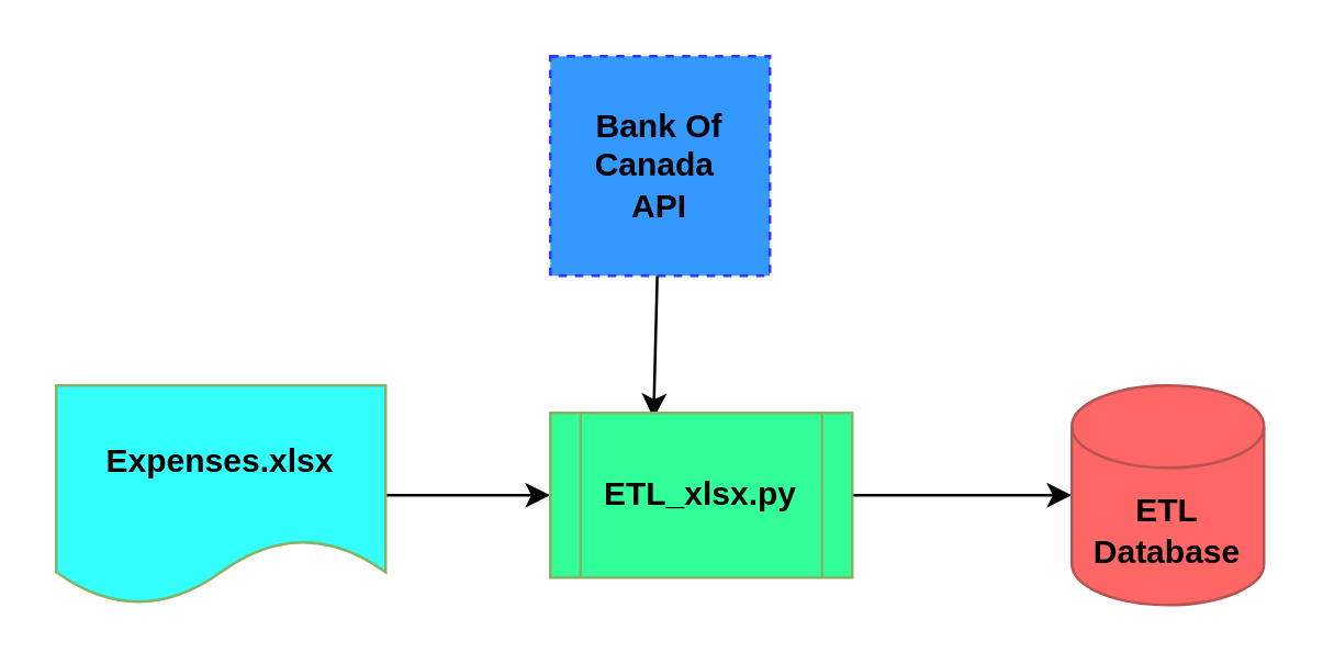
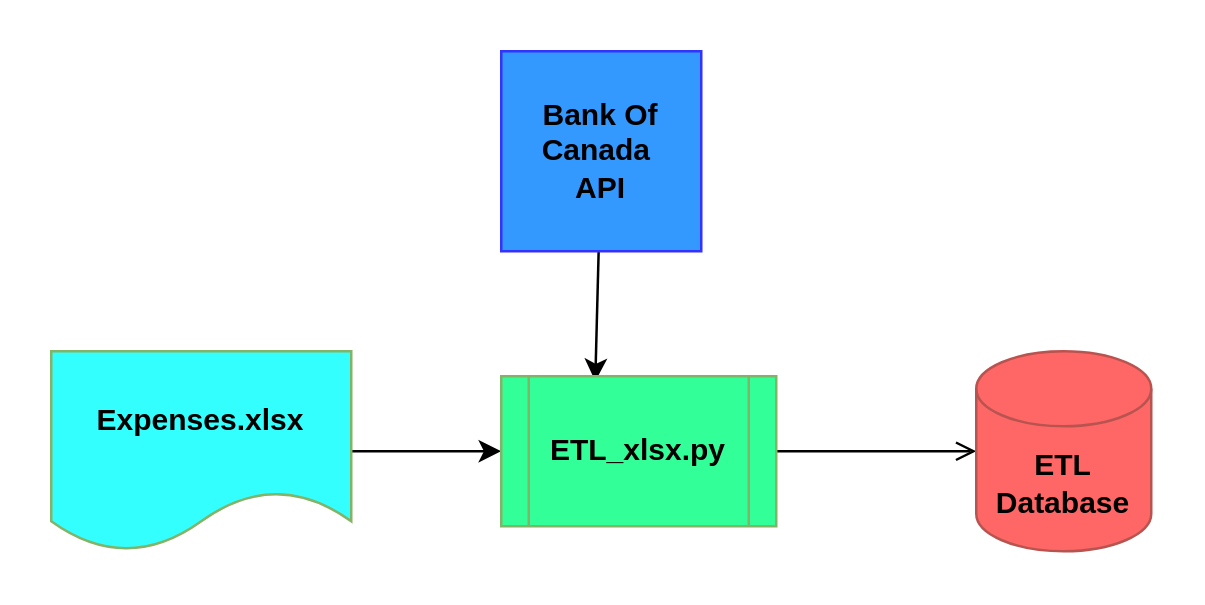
- <mxCell id="3" value="Bank Of Canada&amp;nbsp;&lt;br&gt;API" style="whiteSpace=wrap;html=1;aspect=fixed;strokeColor=#3333FF;fillColor=#3399FF;fontStyle=1;dashed=1;" vertex="1" parent="1"><mxGeometry x="200" y="20" width="80" height="80" as="geometry" /></mxCell>
+ <mxCell id="3" value="Bank Of Canada&amp;nbsp;&lt;br&gt;API" style="whiteSpace=wrap;html=1;aspect=fixed;strokeColor=#3333FF;fillColor=#3399FF;fontStyle=1" vertex="1" parent="1"><mxGeometry x="200" y="20" width="80" height="80" as="geometry" /></mxCell>
- <mxCell id="6" value="" style="edgeStyle=none;html=1;fontStyle=1" edge="1" parent="1" source="7" target="8"><mxGeometry relative="1" as="geometry" /></mxCell>
+ <mxCell id="6" value="" style="edgeStyle=none;html=1;fontStyle=1;endArrow=open;" edge="1" parent="1" source="7" target="8"><mxGeometry relative="1" as="geometry" /></mxCell>
